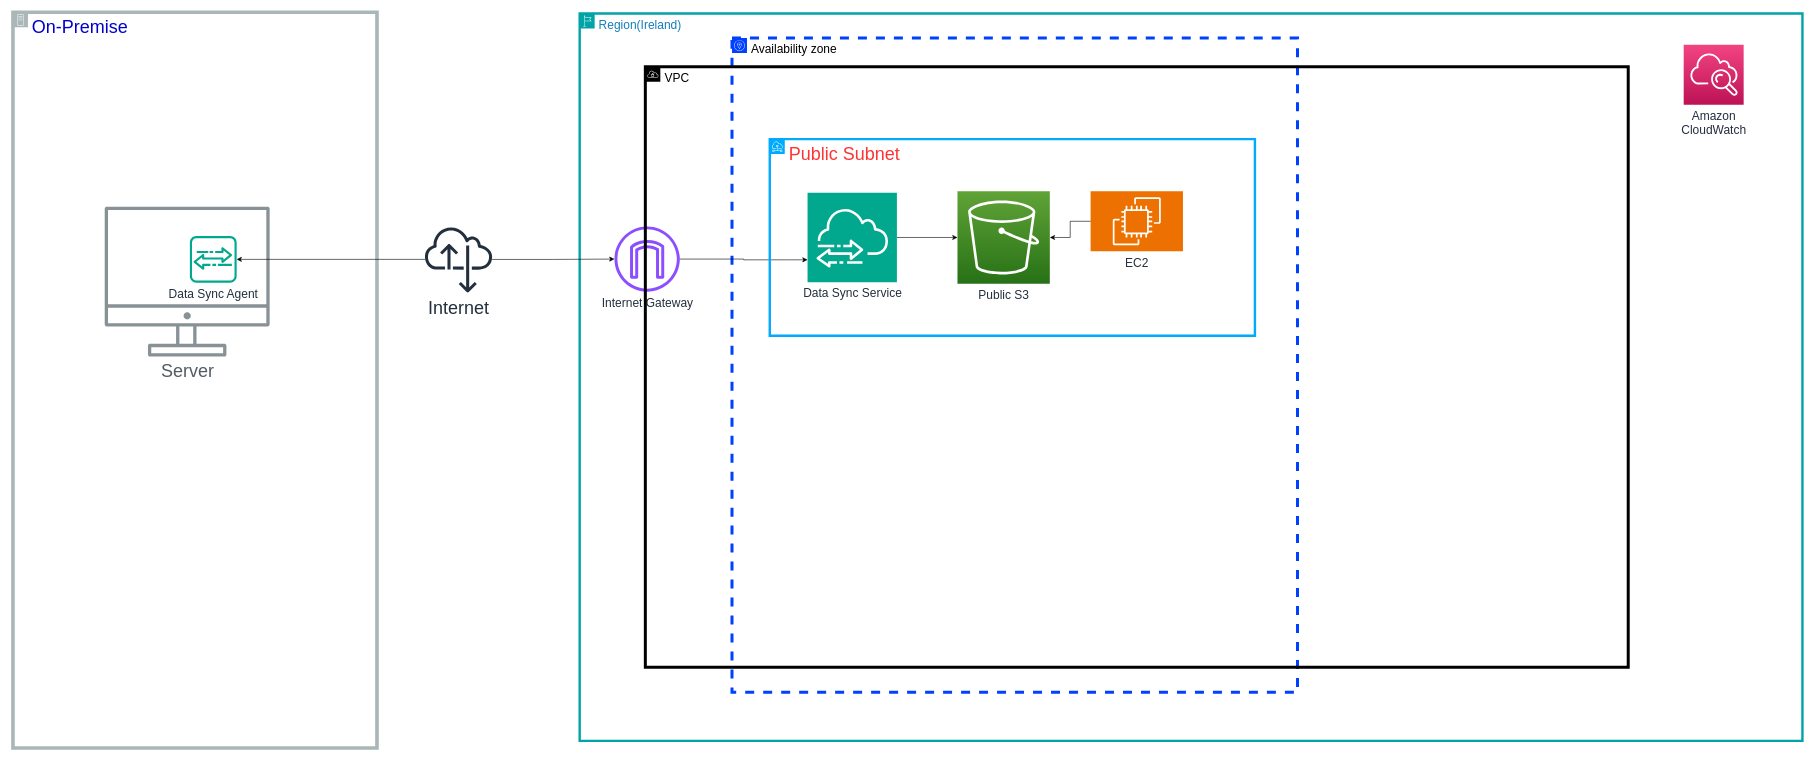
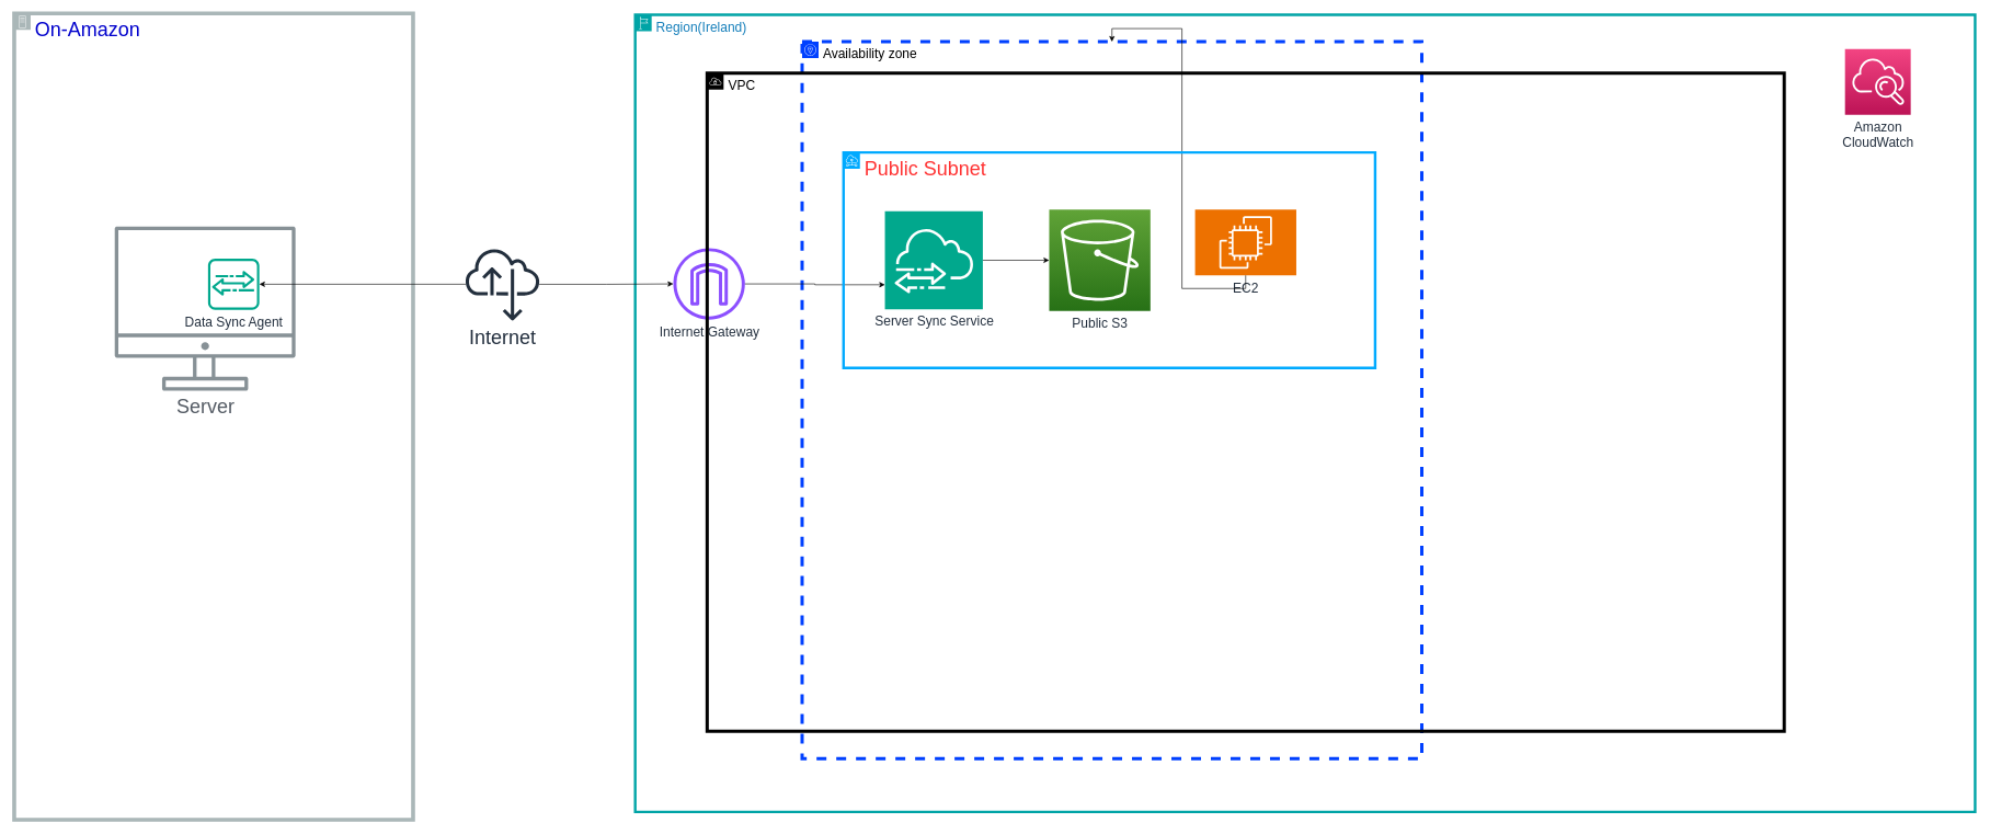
- <mxCell id="2" value="On-Premise" style="sketch=0;outlineConnect=0;gradientColor=none;html=1;whiteSpace=wrap;fontSize=30;fontStyle=0;shape=mxgraph.aws4.group;grIcon=mxgraph.aws4.group_on_premise;strokeColor=#AAB7B8;fillColor=none;verticalAlign=top;align=left;spacingLeft=30;fontColor=light-dark(#0000CC,#4A5556);dashed=0;strokeWidth=6;" parent="1" vertex="1"><mxGeometry x="20" y="20" width="607" height="1226.93" as="geometry" /></mxCell>
+ <mxCell id="2" value="On-Amazon" style="sketch=0;outlineConnect=0;gradientColor=none;html=1;whiteSpace=wrap;fontSize=30;fontStyle=0;shape=mxgraph.aws4.group;grIcon=mxgraph.aws4.group_on_premise;strokeColor=#AAB7B8;fillColor=none;verticalAlign=top;align=left;spacingLeft=30;fontColor=light-dark(#0000CC,#4A5556);dashed=0;strokeWidth=6;" parent="1" vertex="1"><mxGeometry x="20" y="20" width="607" height="1226.93" as="geometry" /></mxCell>
- <mxCell id="11" value="" style="edgeStyle=orthogonalEdgeStyle;rounded=0;orthogonalLoop=1;jettySize=auto;html=1;" parent="4" source="7" target="10" edge="1"><mxGeometry relative="1" as="geometry" /></mxCell>
+ <mxCell id="11" value="" style="edgeStyle=orthogonalEdgeStyle;rounded=0;orthogonalLoop=1;jettySize=auto;html=1;" parent="4" source="7" target="5" edge="1"><mxGeometry relative="1" as="geometry" /></mxCell>
- <mxCell id="9" value="Data Sync Service" style="sketch=0;points=[[0,0,0],[0.25,0,0],[0.5,0,0],[0.75,0,0],[1,0,0],[0,1,0],[0.25,1,0],[0.5,1,0],[0.75,1,0],[1,1,0],[0,0.25,0],[0,0.5,0],[0,0.75,0],[1,0.25,0],[1,0.5,0],[1,0.75,0]];outlineConnect=0;fontColor=#232F3E;fillColor=#01A88D;strokeColor=#ffffff;dashed=0;verticalLabelPosition=bottom;verticalAlign=top;align=center;html=1;fontSize=20;fontStyle=0;aspect=fixed;shape=mxgraph.aws4.resourceIcon;resIcon=mxgraph.aws4.datasync;" parent="4" vertex="1"><mxGeometry x="380" y="299" width="149" height="149" as="geometry" /></mxCell>
+ <mxCell id="9" value="Server Sync Service" style="sketch=0;points=[[0,0,0],[0.25,0,0],[0.5,0,0],[0.75,0,0],[1,0,0],[0,1,0],[0.25,1,0],[0.5,1,0],[0.75,1,0],[1,1,0],[0,0.25,0],[0,0.5,0],[0,0.75,0],[1,0.25,0],[1,0.5,0],[1,0.75,0]];outlineConnect=0;fontColor=#232F3E;fillColor=#01A88D;strokeColor=#ffffff;dashed=0;verticalLabelPosition=bottom;verticalAlign=top;align=center;html=1;fontSize=20;fontStyle=0;aspect=fixed;shape=mxgraph.aws4.resourceIcon;resIcon=mxgraph.aws4.datasync;" parent="4" vertex="1"><mxGeometry x="380" y="299" width="149" height="149" as="geometry" /></mxCell>
